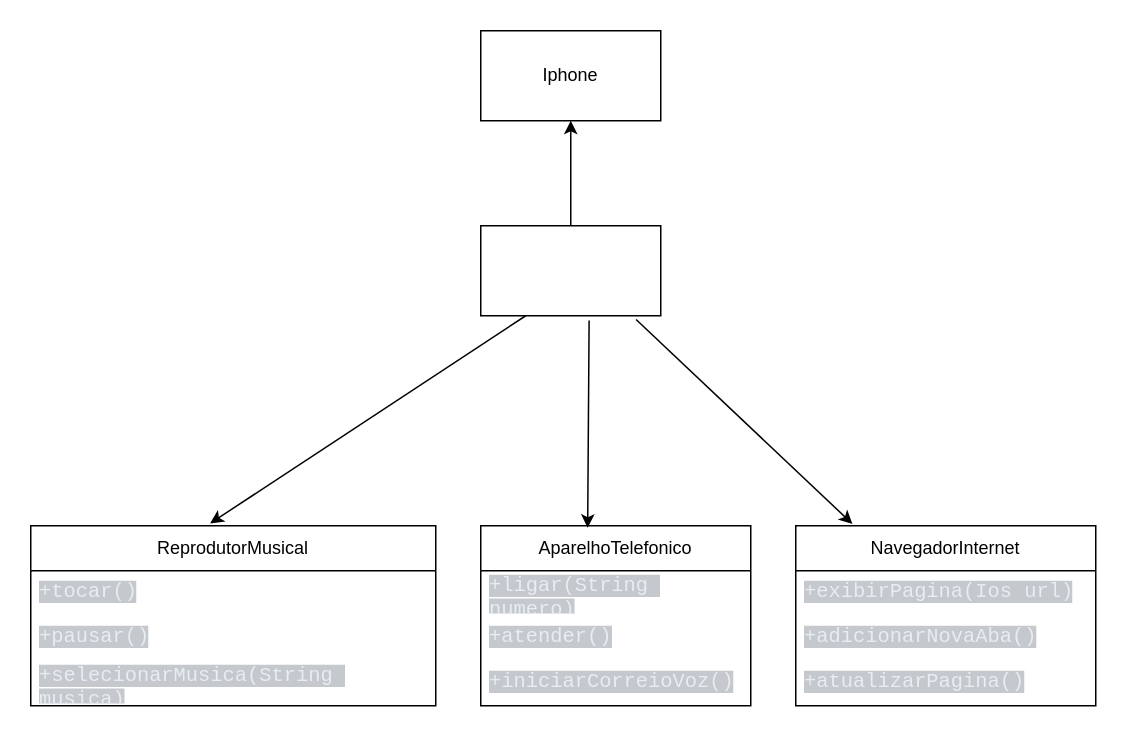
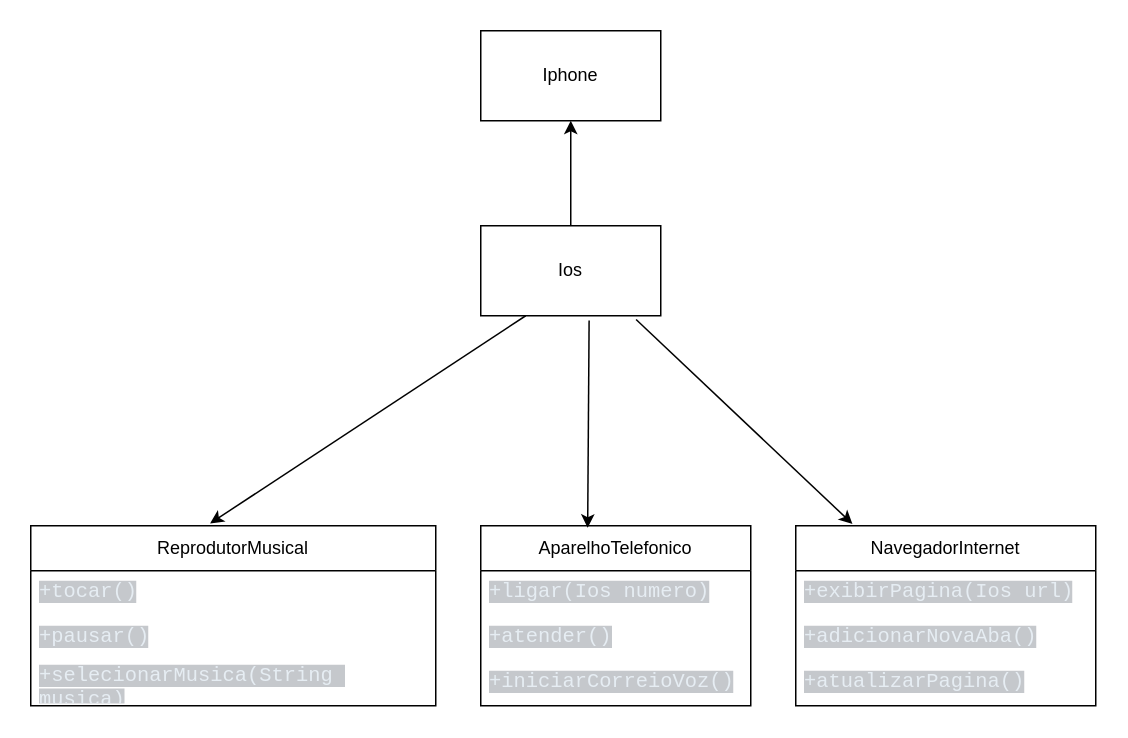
+ <mxCell id="3" value="Ios" style="text;html=1;align=center;verticalAlign=middle;whiteSpace=wrap;rounded=0;" parent="1" vertex="1"><mxGeometry x="350" y="165" width="60" height="30" as="geometry" /></mxCell>
- <mxCell id="10" value="&lt;span style=&quot;color: rgb(230, 237, 243); font-family: ui-monospace, SFMono-Regular, &amp;quot;SF Mono&amp;quot;, Menlo, Consolas, &amp;quot;Liberation Mono&amp;quot;, monospace; font-size: 13.6px; white-space-collapse: break-spaces; background-color: rgba(110, 118, 129, 0.4);&quot;&gt;+ligar(String numero)&lt;/span&gt;" style="text;strokeColor=none;fillColor=none;align=left;verticalAlign=middle;spacingLeft=4;spacingRight=4;overflow=hidden;points=[[0,0.5],[1,0.5]];portConstraint=eastwest;rotatable=0;whiteSpace=wrap;html=1;" vertex="1" parent="9"><mxGeometry y="30" width="180" height="30" as="geometry" /></mxCell>
+ <mxCell id="10" value="&lt;span style=&quot;color: rgb(230, 237, 243); font-family: ui-monospace, SFMono-Regular, &amp;quot;SF Mono&amp;quot;, Menlo, Consolas, &amp;quot;Liberation Mono&amp;quot;, monospace; font-size: 13.6px; white-space-collapse: break-spaces; background-color: rgba(110, 118, 129, 0.4);&quot;&gt;+ligar(Ios numero)&lt;/span&gt;" style="text;strokeColor=none;fillColor=none;align=left;verticalAlign=middle;spacingLeft=4;spacingRight=4;overflow=hidden;points=[[0,0.5],[1,0.5]];portConstraint=eastwest;rotatable=0;whiteSpace=wrap;html=1;" vertex="1" parent="9"><mxGeometry y="30" width="180" height="30" as="geometry" /></mxCell>
